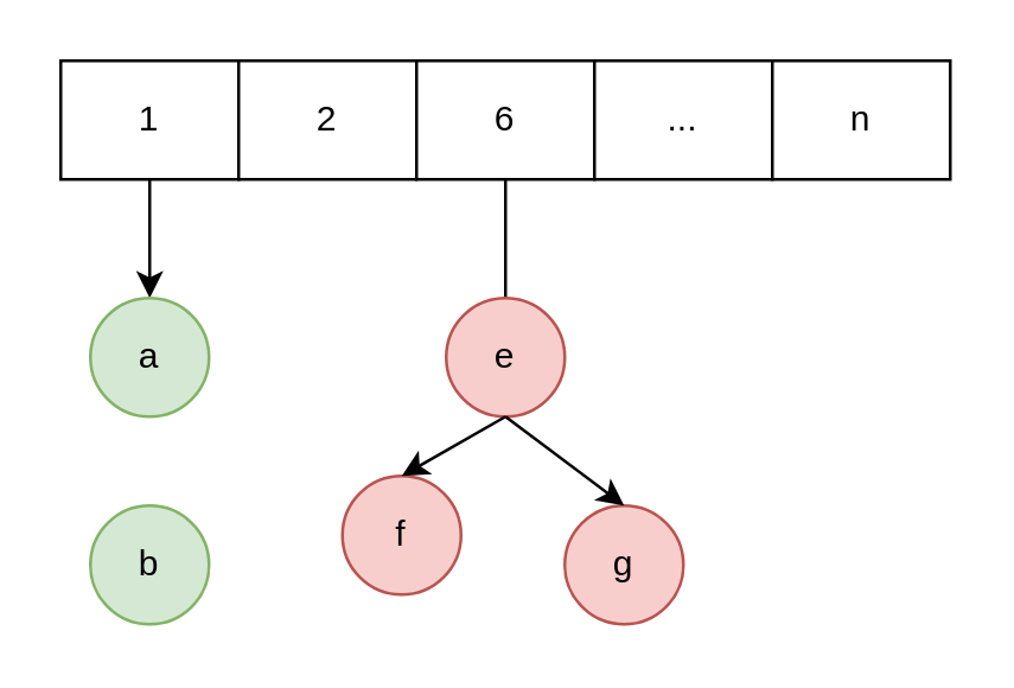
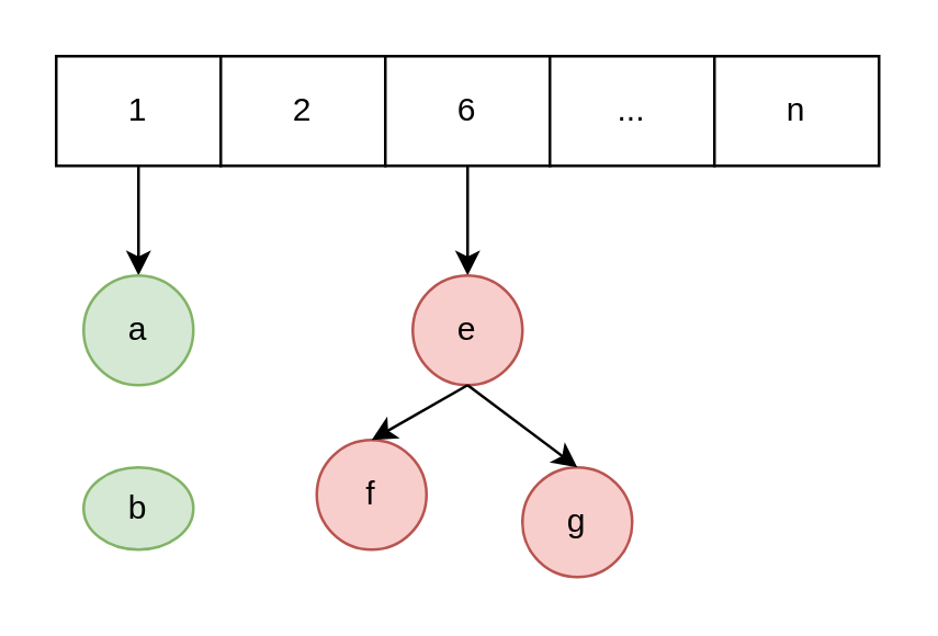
- <mxCell id="5" style="edgeStyle=orthogonalEdgeStyle;rounded=0;orthogonalLoop=1;jettySize=auto;html=1;entryX=0.5;entryY=0;entryDx=0;entryDy=0;endArrow=none;" edge="1" parent="1" source="6" target="11"><mxGeometry relative="1" as="geometry" /></mxCell>
+ <mxCell id="5" style="edgeStyle=orthogonalEdgeStyle;rounded=0;orthogonalLoop=1;jettySize=auto;html=1;entryX=0.5;entryY=0;entryDx=0;entryDy=0;" edge="1" parent="1" source="6" target="11"><mxGeometry relative="1" as="geometry" /></mxCell>
- <mxCell id="10" value="b" style="ellipse;whiteSpace=wrap;html=1;aspect=fixed;fillColor=#d5e8d4;strokeColor=#82b366;" vertex="1" parent="1"><mxGeometry x="30" y="170" width="40" height="40" as="geometry" /></mxCell>
+ <mxCell id="10" value="b" style="ellipse;whiteSpace=wrap;html=1;aspect=fixed;fillColor=#d5e8d4;strokeColor=#82b366;" vertex="1" parent="1"><mxGeometry x="30" y="170" width="40" height="30" as="geometry" /></mxCell>
